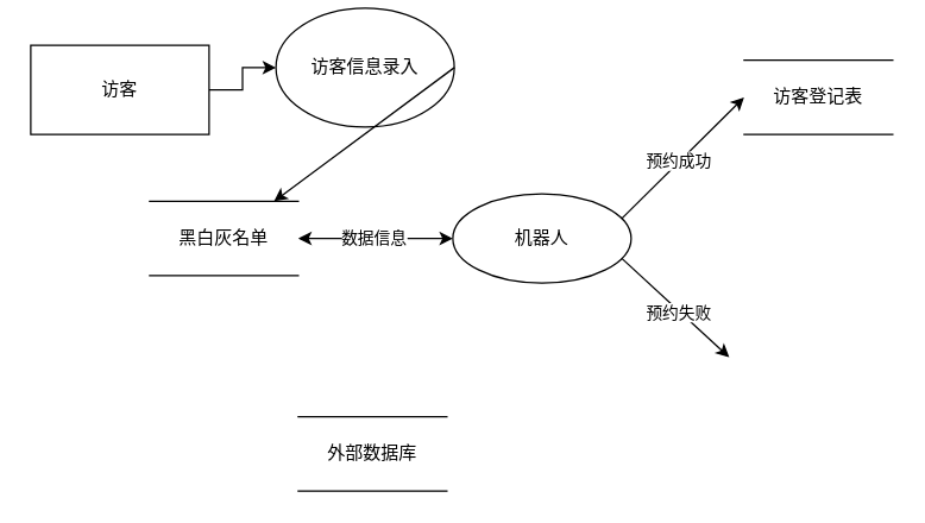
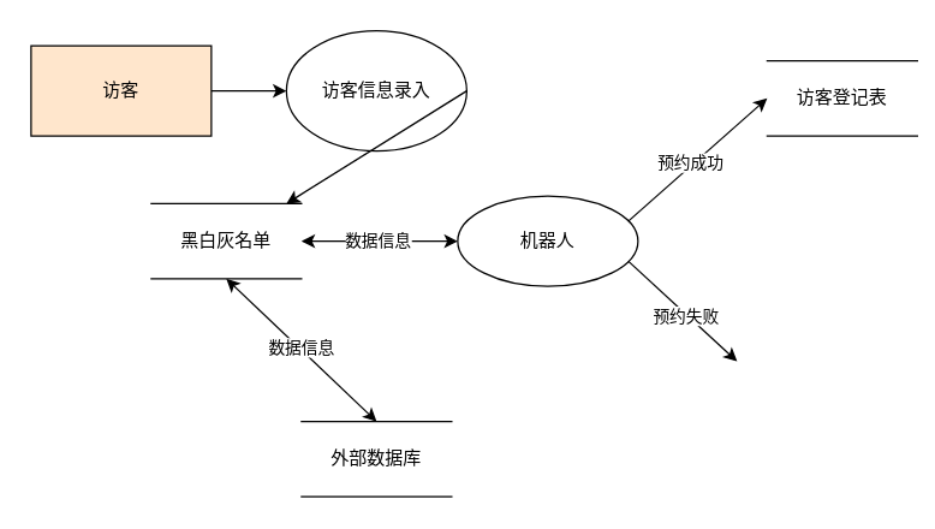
- <mxCell id="6" value="访客信息录入" style="ellipse;whiteSpace=wrap;html=1;" vertex="1" parent="1"><mxGeometry x="185" y="5" width="120" height="80" as="geometry" /></mxCell>
+ <mxCell id="6" value="访客信息录入" style="ellipse;whiteSpace=wrap;html=1;" vertex="1" parent="1"><mxGeometry x="190" y="20" width="120" height="80" as="geometry" /></mxCell>
- <mxCell id="3" value="访客" style="rounded=0;whiteSpace=wrap;html=1;" vertex="1" parent="1"><mxGeometry x="20" y="30" width="120" height="60" as="geometry" /></mxCell>
+ <mxCell id="3" value="访客" style="rounded=0;whiteSpace=wrap;html=1;fillColor=#ffe6cc;" vertex="1" parent="1"><mxGeometry x="20" y="30" width="120" height="60" as="geometry" /></mxCell>
- <mxCell id="7" value="访客登记表" style="shape=partialRectangle;whiteSpace=wrap;html=1;left=0;right=0;fillColor=none;" vertex="1" parent="1"><mxGeometry x="500" y="40" width="100" height="50" as="geometry" /></mxCell>
+ <mxCell id="7" value="访客登记表" style="shape=partialRectangle;whiteSpace=wrap;html=1;left=0;right=0;fillColor=none;" vertex="1" parent="1"><mxGeometry x="510" y="40" width="100" height="50" as="geometry" /></mxCell>
+ <mxCell id="10" value="" style="endArrow=classic;startArrow=classic;html=1;rounded=0;entryX=0.5;entryY=1;entryDx=0;entryDy=0;exitX=0.5;exitY=0;exitDx=0;exitDy=0;" edge="1" parent="1" source="5" target="4"><mxGeometry width="50" height="50" relative="1" as="geometry"><mxPoint x="400" y="200" as="sourcePoint" /><mxPoint x="450" y="150" as="targetPoint" /></mxGeometry></mxCell>
+ <mxCell id="11" value="数据信息" style="edgeLabel;html=1;align=center;verticalAlign=middle;resizable=0;points=[];" vertex="1" connectable="0" parent="10"><mxGeometry x="0.2" y="-1" relative="1" as="geometry"><mxPoint x="9" y="8" as="offset" /></mxGeometry></mxCell>
